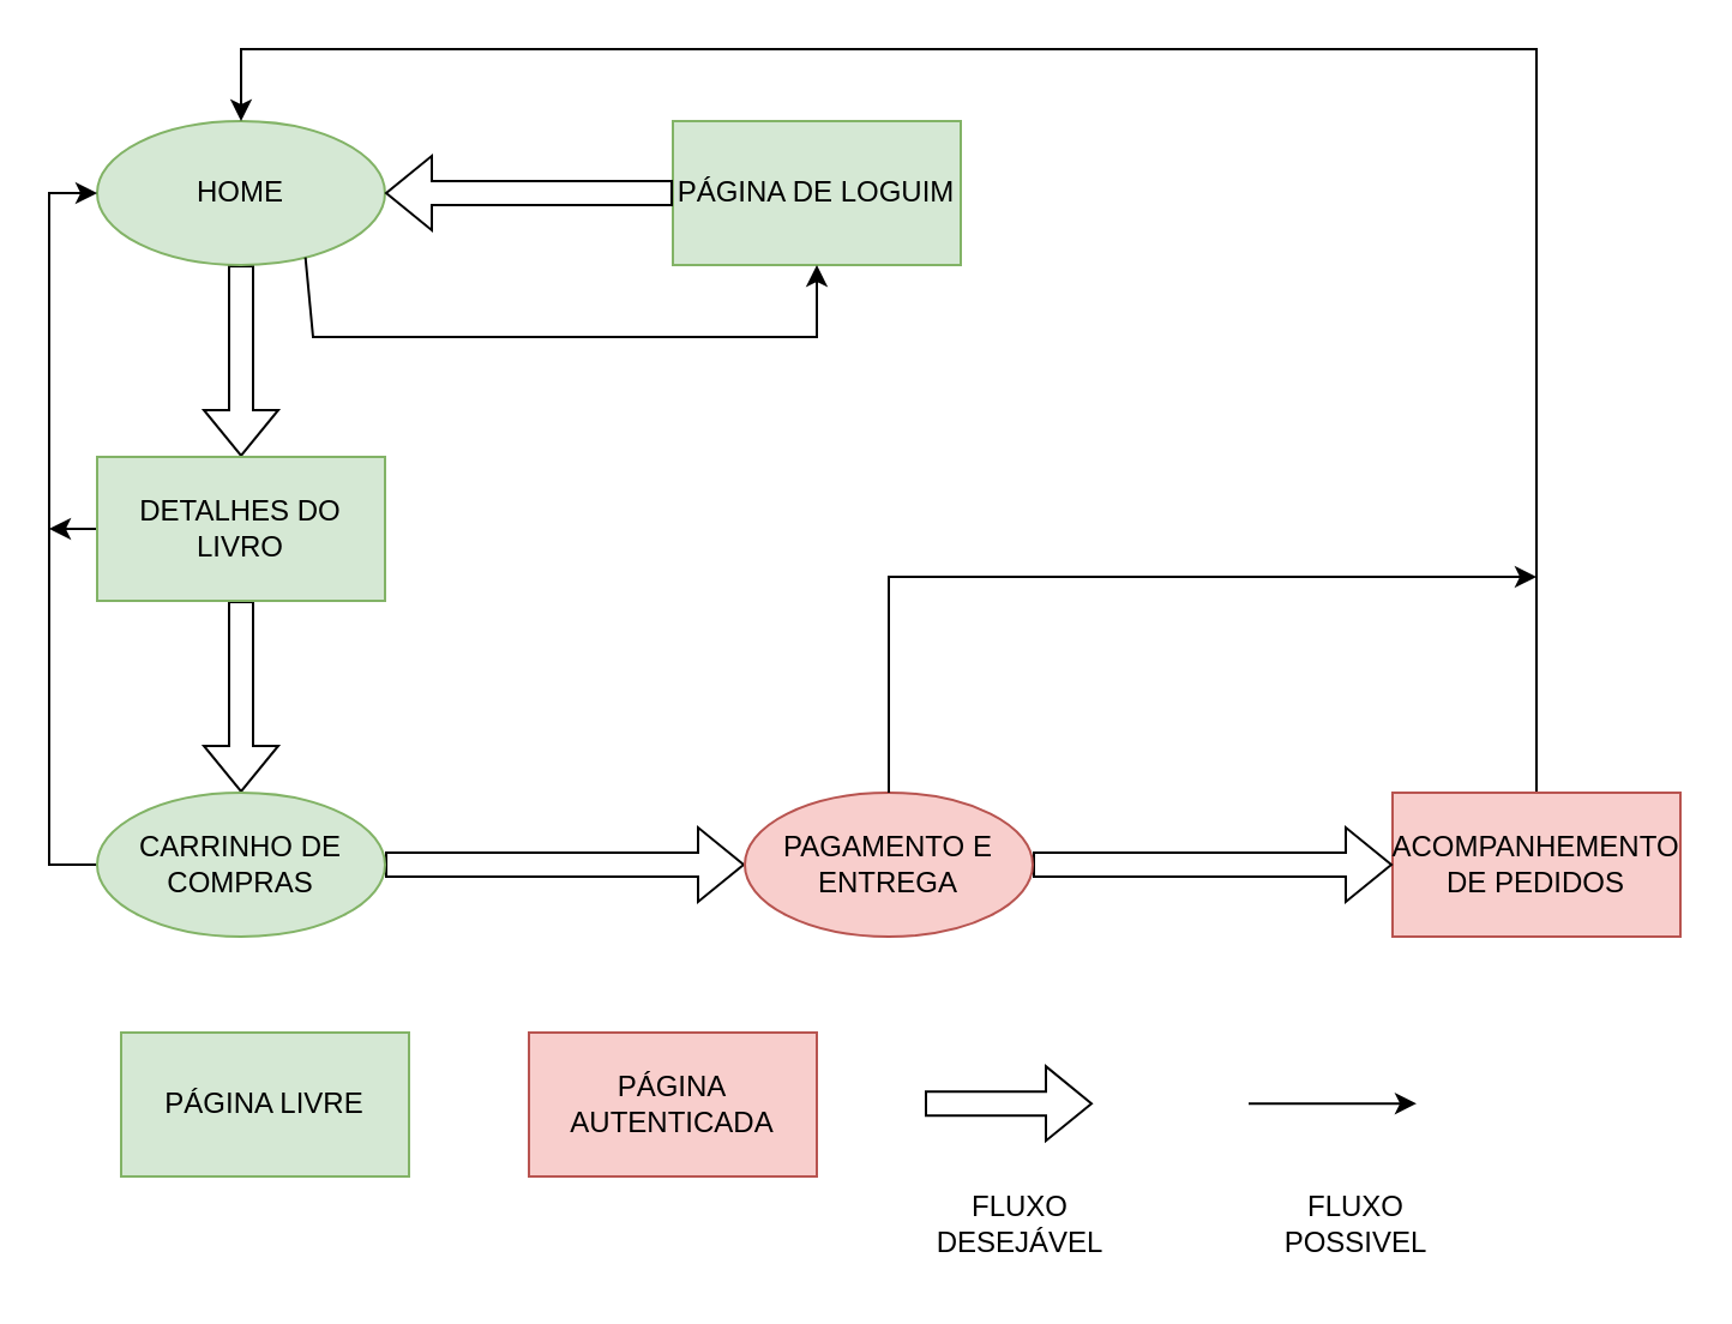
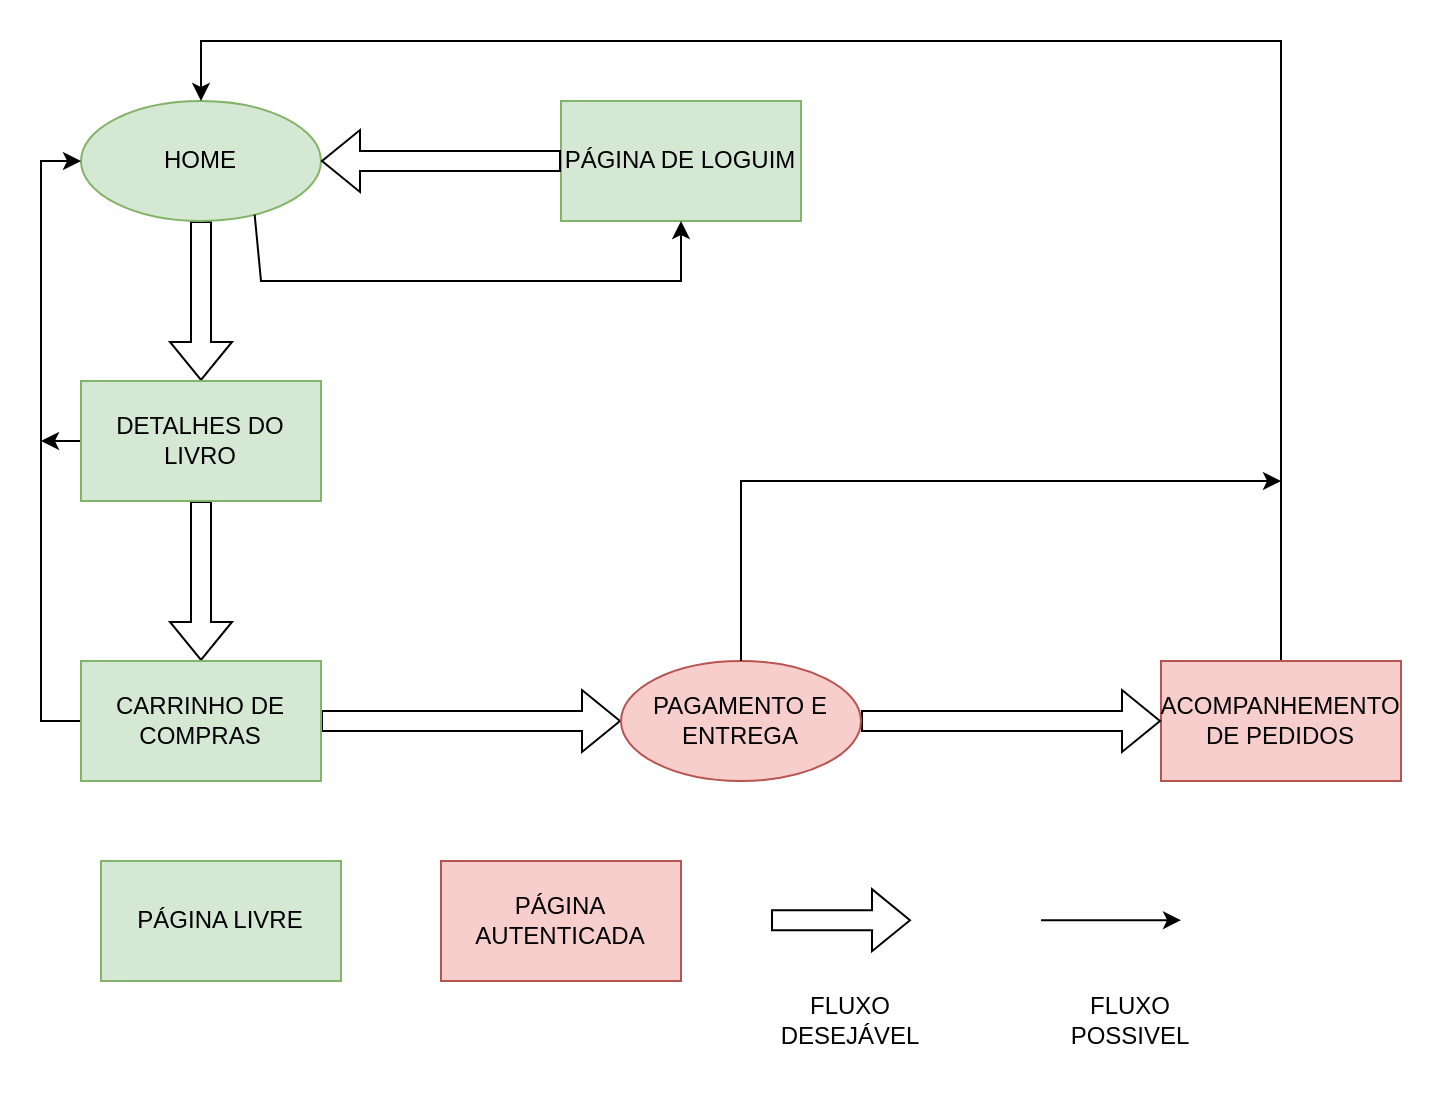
- <mxCell id="10" value="CARRINHO DE COMPRAS" style="ellipse;whiteSpace=wrap;html=1;fillColor=#d5e8d4;strokeColor=#82b366;" vertex="1" parent="1"><mxGeometry x="40" y="330" width="120" height="60" as="geometry" /></mxCell>
+ <mxCell id="10" value="CARRINHO DE COMPRAS" style="rounded=0;whiteSpace=wrap;html=1;fillColor=#d5e8d4;strokeColor=#82b366;" vertex="1" parent="1"><mxGeometry x="40" y="330" width="120" height="60" as="geometry" /></mxCell>
